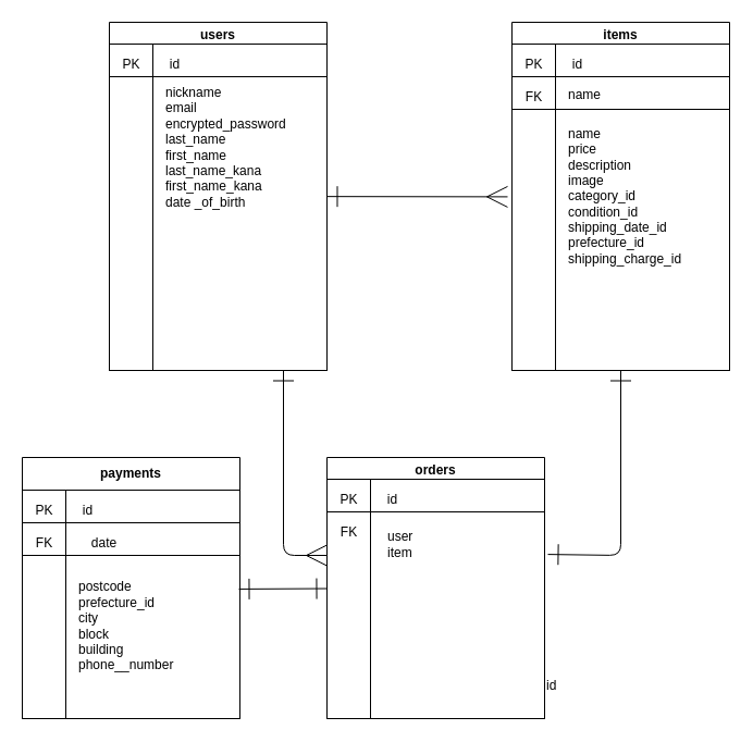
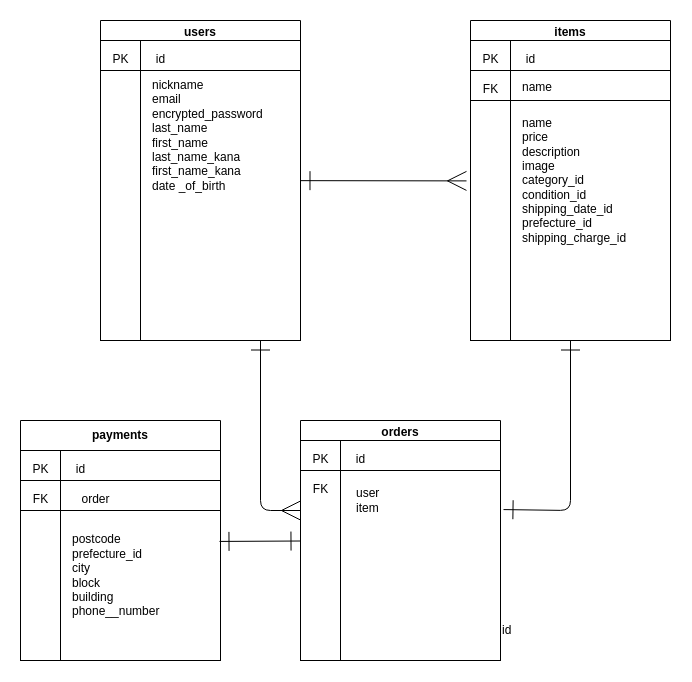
- <mxCell id="22" value="&lt;font style=&quot;font-size: 12px;&quot;&gt;date&lt;br&gt;&lt;/font&gt;" style="text;strokeColor=none;fillColor=none;html=1;fontSize=24;fontStyle=0;verticalAlign=middle;align=center;" parent="17" vertex="1"><mxGeometry x="40" y="60" width="70" height="30" as="geometry" /></mxCell>
+ <mxCell id="22" value="&lt;font style=&quot;font-size: 12px;&quot;&gt;order&lt;br&gt;&lt;/font&gt;" style="text;strokeColor=none;fillColor=none;html=1;fontSize=24;fontStyle=0;verticalAlign=middle;align=center;" parent="17" vertex="1"><mxGeometry x="40" y="60" width="70" height="30" as="geometry" /></mxCell>
